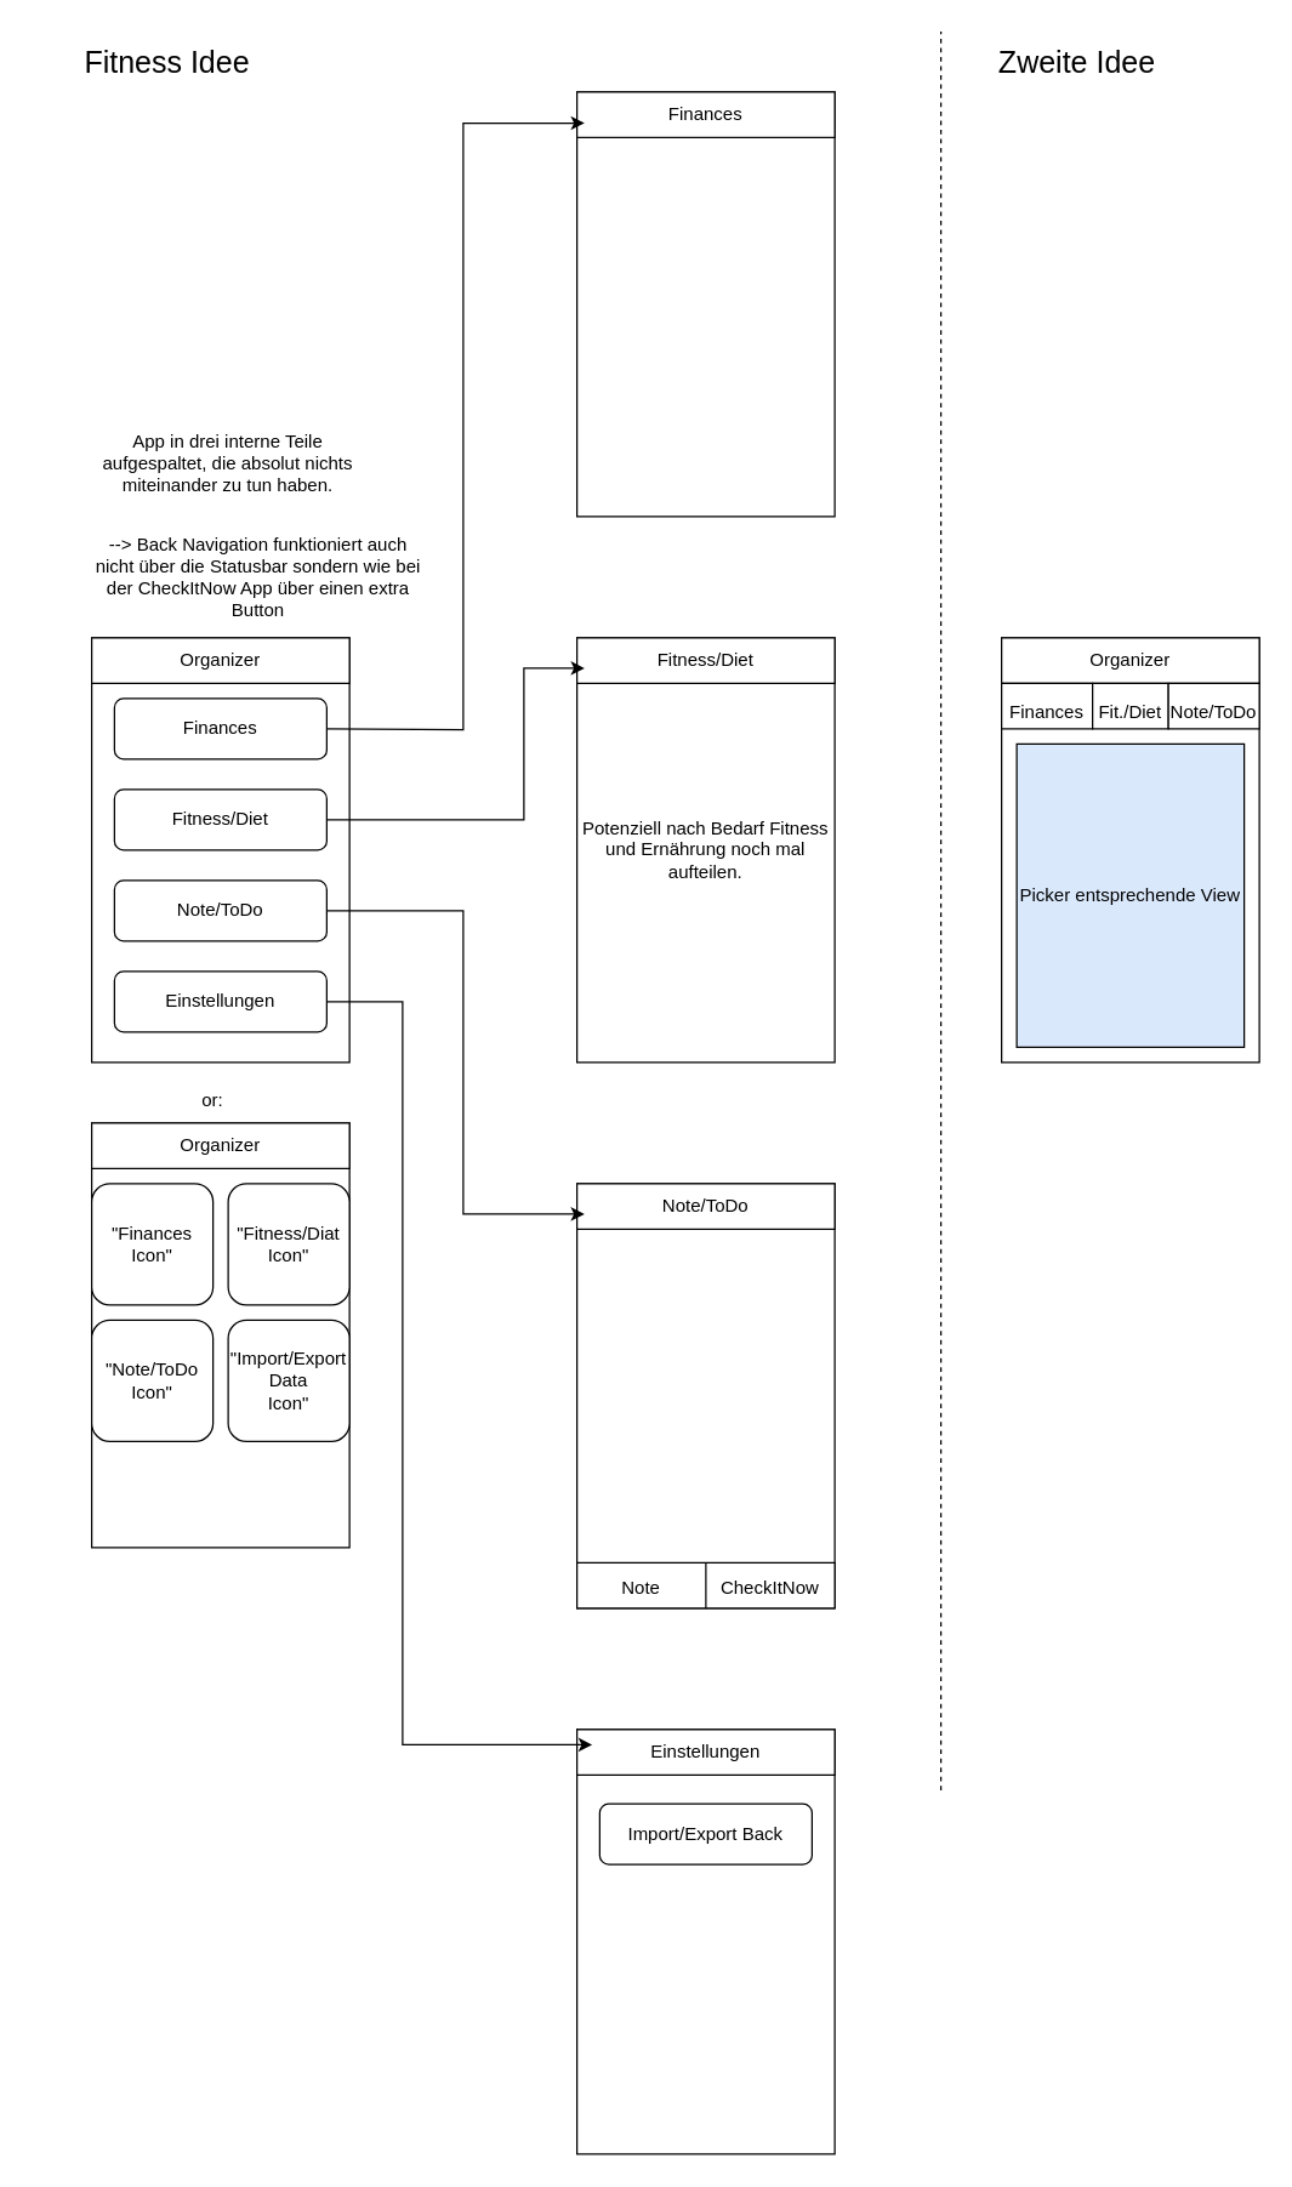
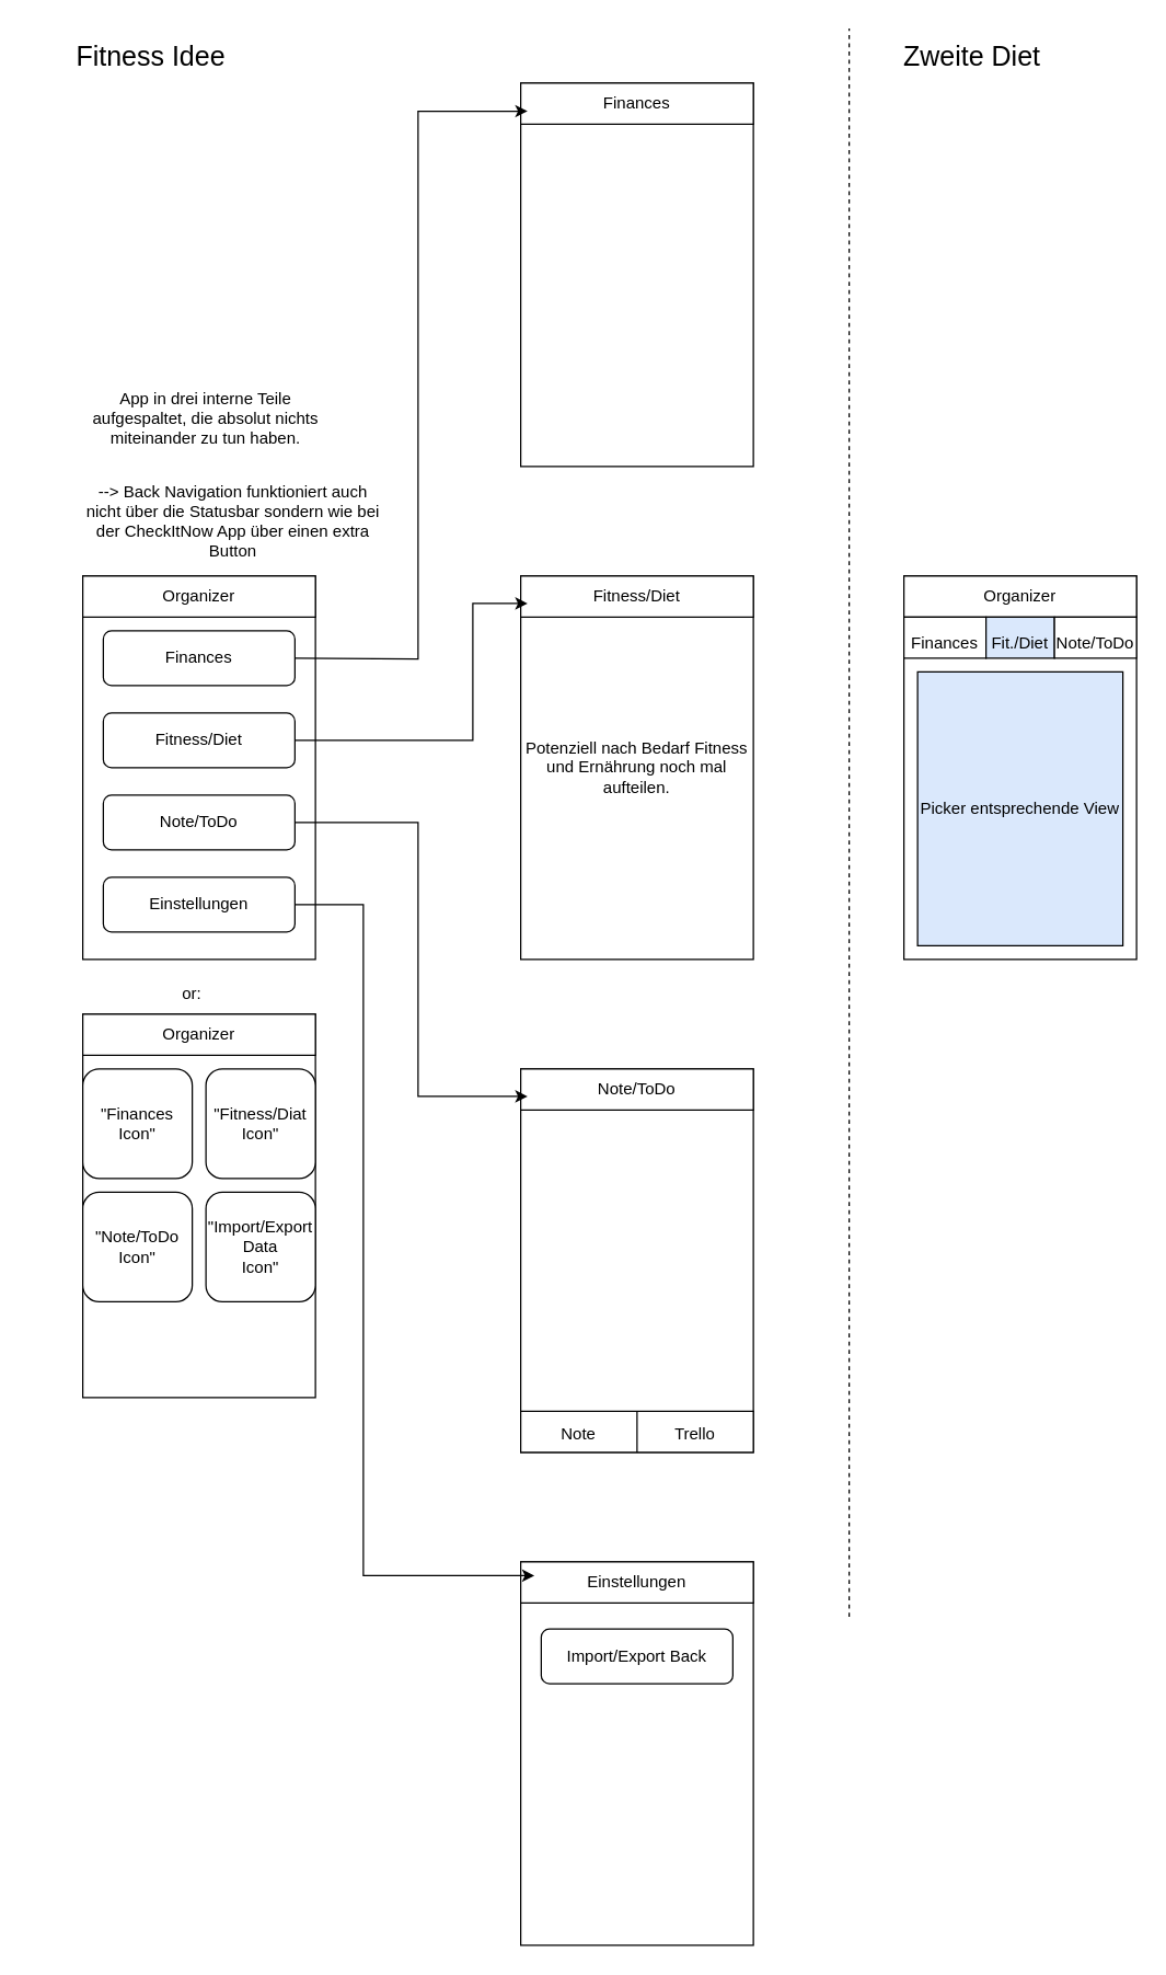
- <mxCell id="23" value="&lt;font style=&quot;font-size: 20px;&quot;&gt;Zweite Idee&lt;/font&gt;" style="text;html=1;strokeColor=none;fillColor=none;align=center;verticalAlign=middle;whiteSpace=wrap;rounded=0;" parent="1" vertex="1"><mxGeometry x="620" width="180" height="40" as="geometry" y="20" /></mxCell>
+ <mxCell id="23" value="&lt;font style=&quot;font-size: 20px;&quot;&gt;Zweite Diet&lt;/font&gt;" style="text;html=1;strokeColor=none;fillColor=none;align=center;verticalAlign=middle;whiteSpace=wrap;rounded=0;" parent="1" vertex="1"><mxGeometry x="620" width="180" height="40" as="geometry" y="20" /></mxCell>
- <mxCell id="28" value="&lt;font style=&quot;font-size: 12px;&quot;&gt;Fit./Diet&lt;/font&gt;" style="rounded=0;whiteSpace=wrap;html=1;fontSize=20;" parent="1" vertex="1"><mxGeometry x="720" y="450" width="50" height="30" as="geometry" /></mxCell>
+ <mxCell id="28" value="&lt;font style=&quot;font-size: 12px;&quot;&gt;Fit./Diet&lt;/font&gt;" style="rounded=0;whiteSpace=wrap;html=1;fontSize=20;fillColor=#dae8fc;" parent="1" vertex="1"><mxGeometry x="720" y="450" width="50" height="30" as="geometry" /></mxCell>
- <mxCell id="42" value="&lt;font style=&quot;font-size: 12px;&quot;&gt;CheckItNow&lt;/font&gt;" style="shape=partialRectangle;html=1;whiteSpace=wrap;connectable=0;strokeColor=inherit;overflow=hidden;fillColor=none;top=0;left=0;bottom=0;right=0;pointerEvents=1;fontSize=16;" vertex="1" parent="40"><mxGeometry x="85" width="85" height="30" as="geometry"><mxRectangle width="85" height="30" as="alternateBounds" /></mxGeometry></mxCell>
+ <mxCell id="42" value="&lt;font style=&quot;font-size: 12px;&quot;&gt;Trello&lt;/font&gt;" style="shape=partialRectangle;html=1;whiteSpace=wrap;connectable=0;strokeColor=inherit;overflow=hidden;fillColor=none;top=0;left=0;bottom=0;right=0;pointerEvents=1;fontSize=16;" vertex="1" parent="40"><mxGeometry x="85" width="85" height="30" as="geometry"><mxRectangle width="85" height="30" as="alternateBounds" /></mxGeometry></mxCell>
